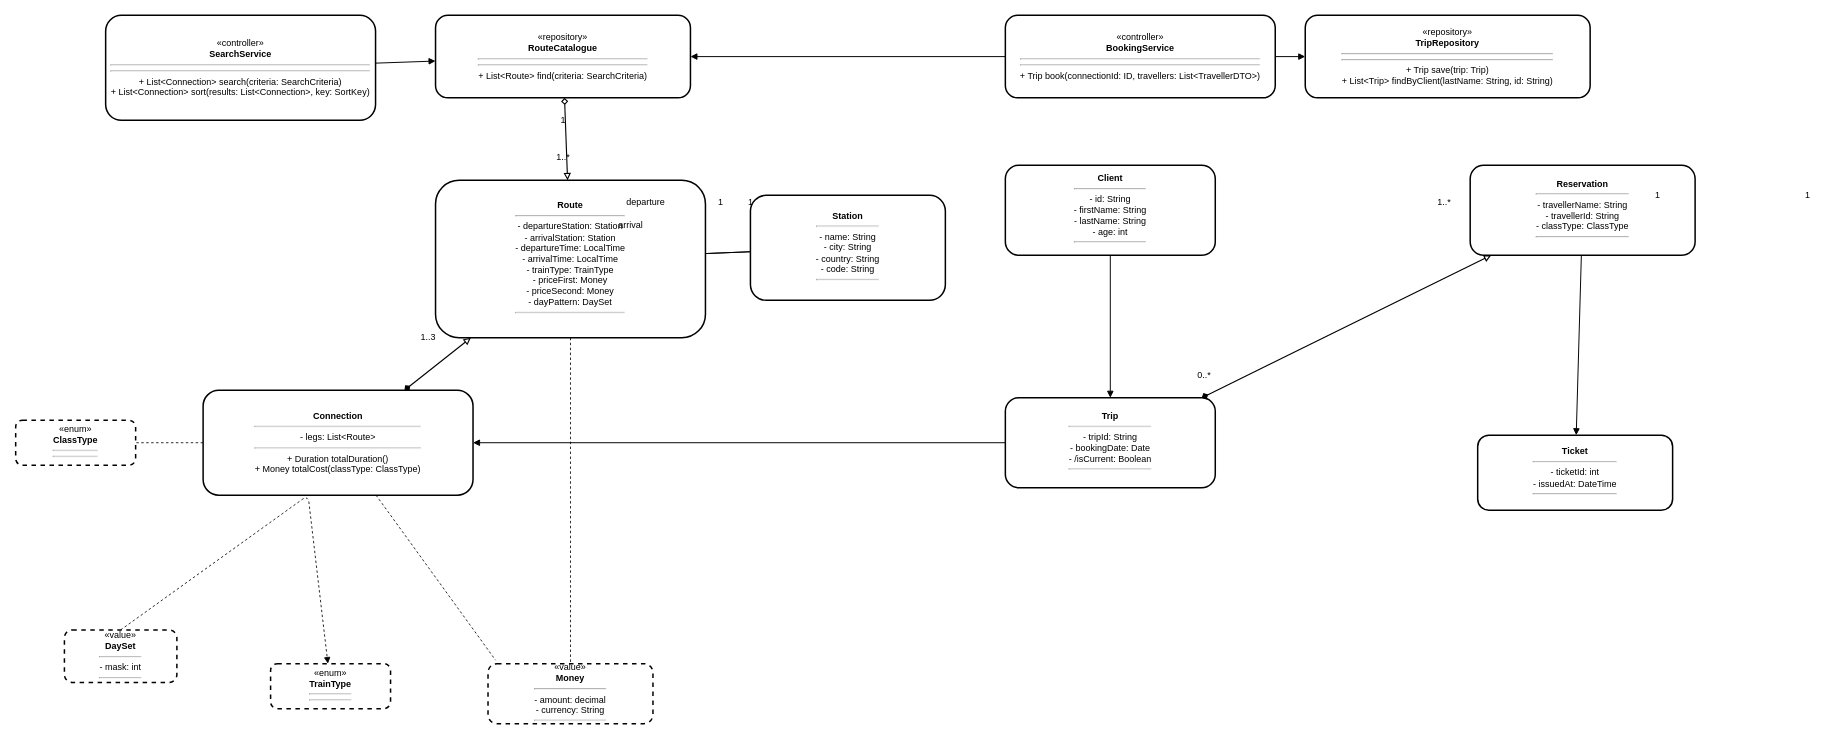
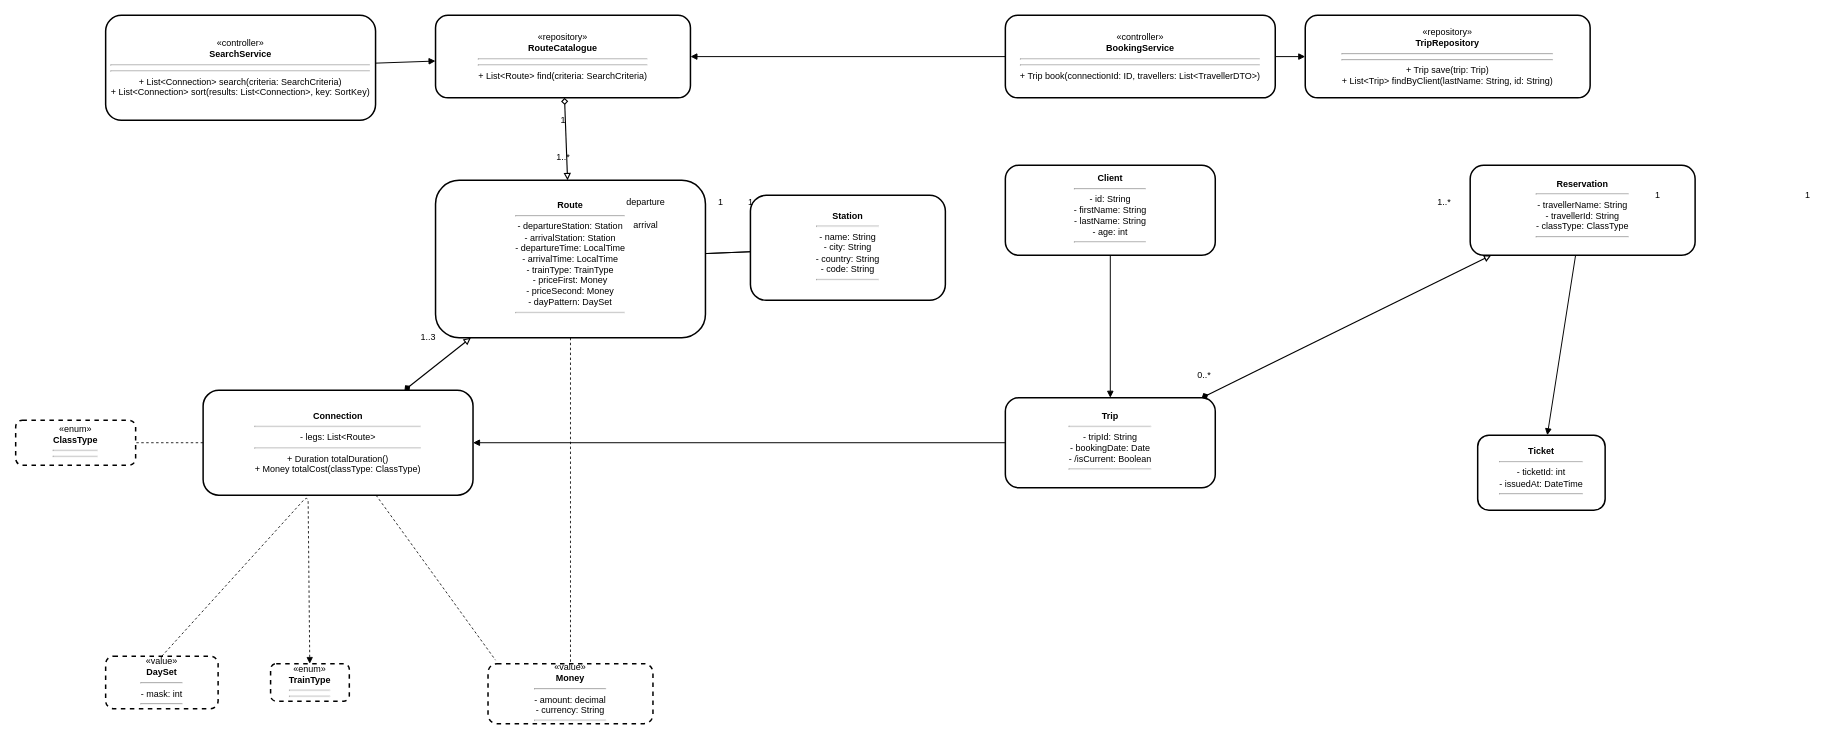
- <mxCell id="26" value="arrival" style="text;html=1;strokeColor=none;fillColor=none;align=center;verticalAlign=middle;" parent="1" vertex="1"><mxGeometry x="800" y="290" width="80" height="20" as="geometry" /></mxCell>
+ <mxCell id="26" value="arrival" style="text;html=1;strokeColor=none;fillColor=none;align=center;verticalAlign=middle;" parent="1" vertex="1"><mxGeometry x="820" y="290" width="80" height="20" as="geometry" /></mxCell>
- <mxCell id="16" value="&lt;b&gt;Ticket&lt;/b&gt;&lt;hr/&gt;- ticketId: int&lt;br/&gt;- issuedAt: DateTime&lt;hr/&gt;" style="shape=rect;whiteSpace=wrap;html=1;rounded=1;strokeWidth=2;" parent="1" vertex="1"><mxGeometry x="1970" y="580" width="260" height="100" as="geometry" /></mxCell>
+ <mxCell id="16" value="&lt;b&gt;Ticket&lt;/b&gt;&lt;hr/&gt;- ticketId: int&lt;br/&gt;- issuedAt: DateTime&lt;hr/&gt;" style="shape=rect;whiteSpace=wrap;html=1;rounded=1;strokeWidth=2;" parent="1" vertex="1"><mxGeometry x="1970" y="580" width="170" height="100" as="geometry" /></mxCell>
- <mxCell id="10" value="&amp;laquo;value&amp;raquo;&lt;br/&gt;&lt;b&gt;DaySet&lt;/b&gt;&lt;hr/&gt;- mask: int&lt;hr/&gt;" style="shape=rect;whiteSpace=wrap;html=1;rounded=1;strokeWidth=2;dashed=1;" parent="1" vertex="1"><mxGeometry x="85" y="839.69" width="150" height="70" as="geometry" /></mxCell>
+ <mxCell id="10" value="&amp;laquo;value&amp;raquo;&lt;br/&gt;&lt;b&gt;DaySet&lt;/b&gt;&lt;hr/&gt;- mask: int&lt;hr/&gt;" style="shape=rect;whiteSpace=wrap;html=1;rounded=1;strokeWidth=2;dashed=1;" parent="1" vertex="1"><mxGeometry x="140" y="874.69" width="150" height="70" as="geometry" /></mxCell>
- <mxCell id="7" value="&amp;laquo;enum&amp;raquo;&lt;br/&gt;&lt;b&gt;TrainType&lt;/b&gt;&lt;hr/&gt;&lt;hr/&gt;" style="shape=rect;whiteSpace=wrap;html=1;rounded=1;strokeWidth=2;dashed=1;" parent="1" vertex="1"><mxGeometry x="360" y="884.69" width="160" height="60" as="geometry" /></mxCell>
+ <mxCell id="7" value="&amp;laquo;enum&amp;raquo;&lt;br/&gt;&lt;b&gt;TrainType&lt;/b&gt;&lt;hr/&gt;&lt;hr/&gt;" style="shape=rect;whiteSpace=wrap;html=1;rounded=1;strokeWidth=2;dashed=1;" parent="1" vertex="1"><mxGeometry x="360" y="884.69" width="105" height="50" as="geometry" /></mxCell>
